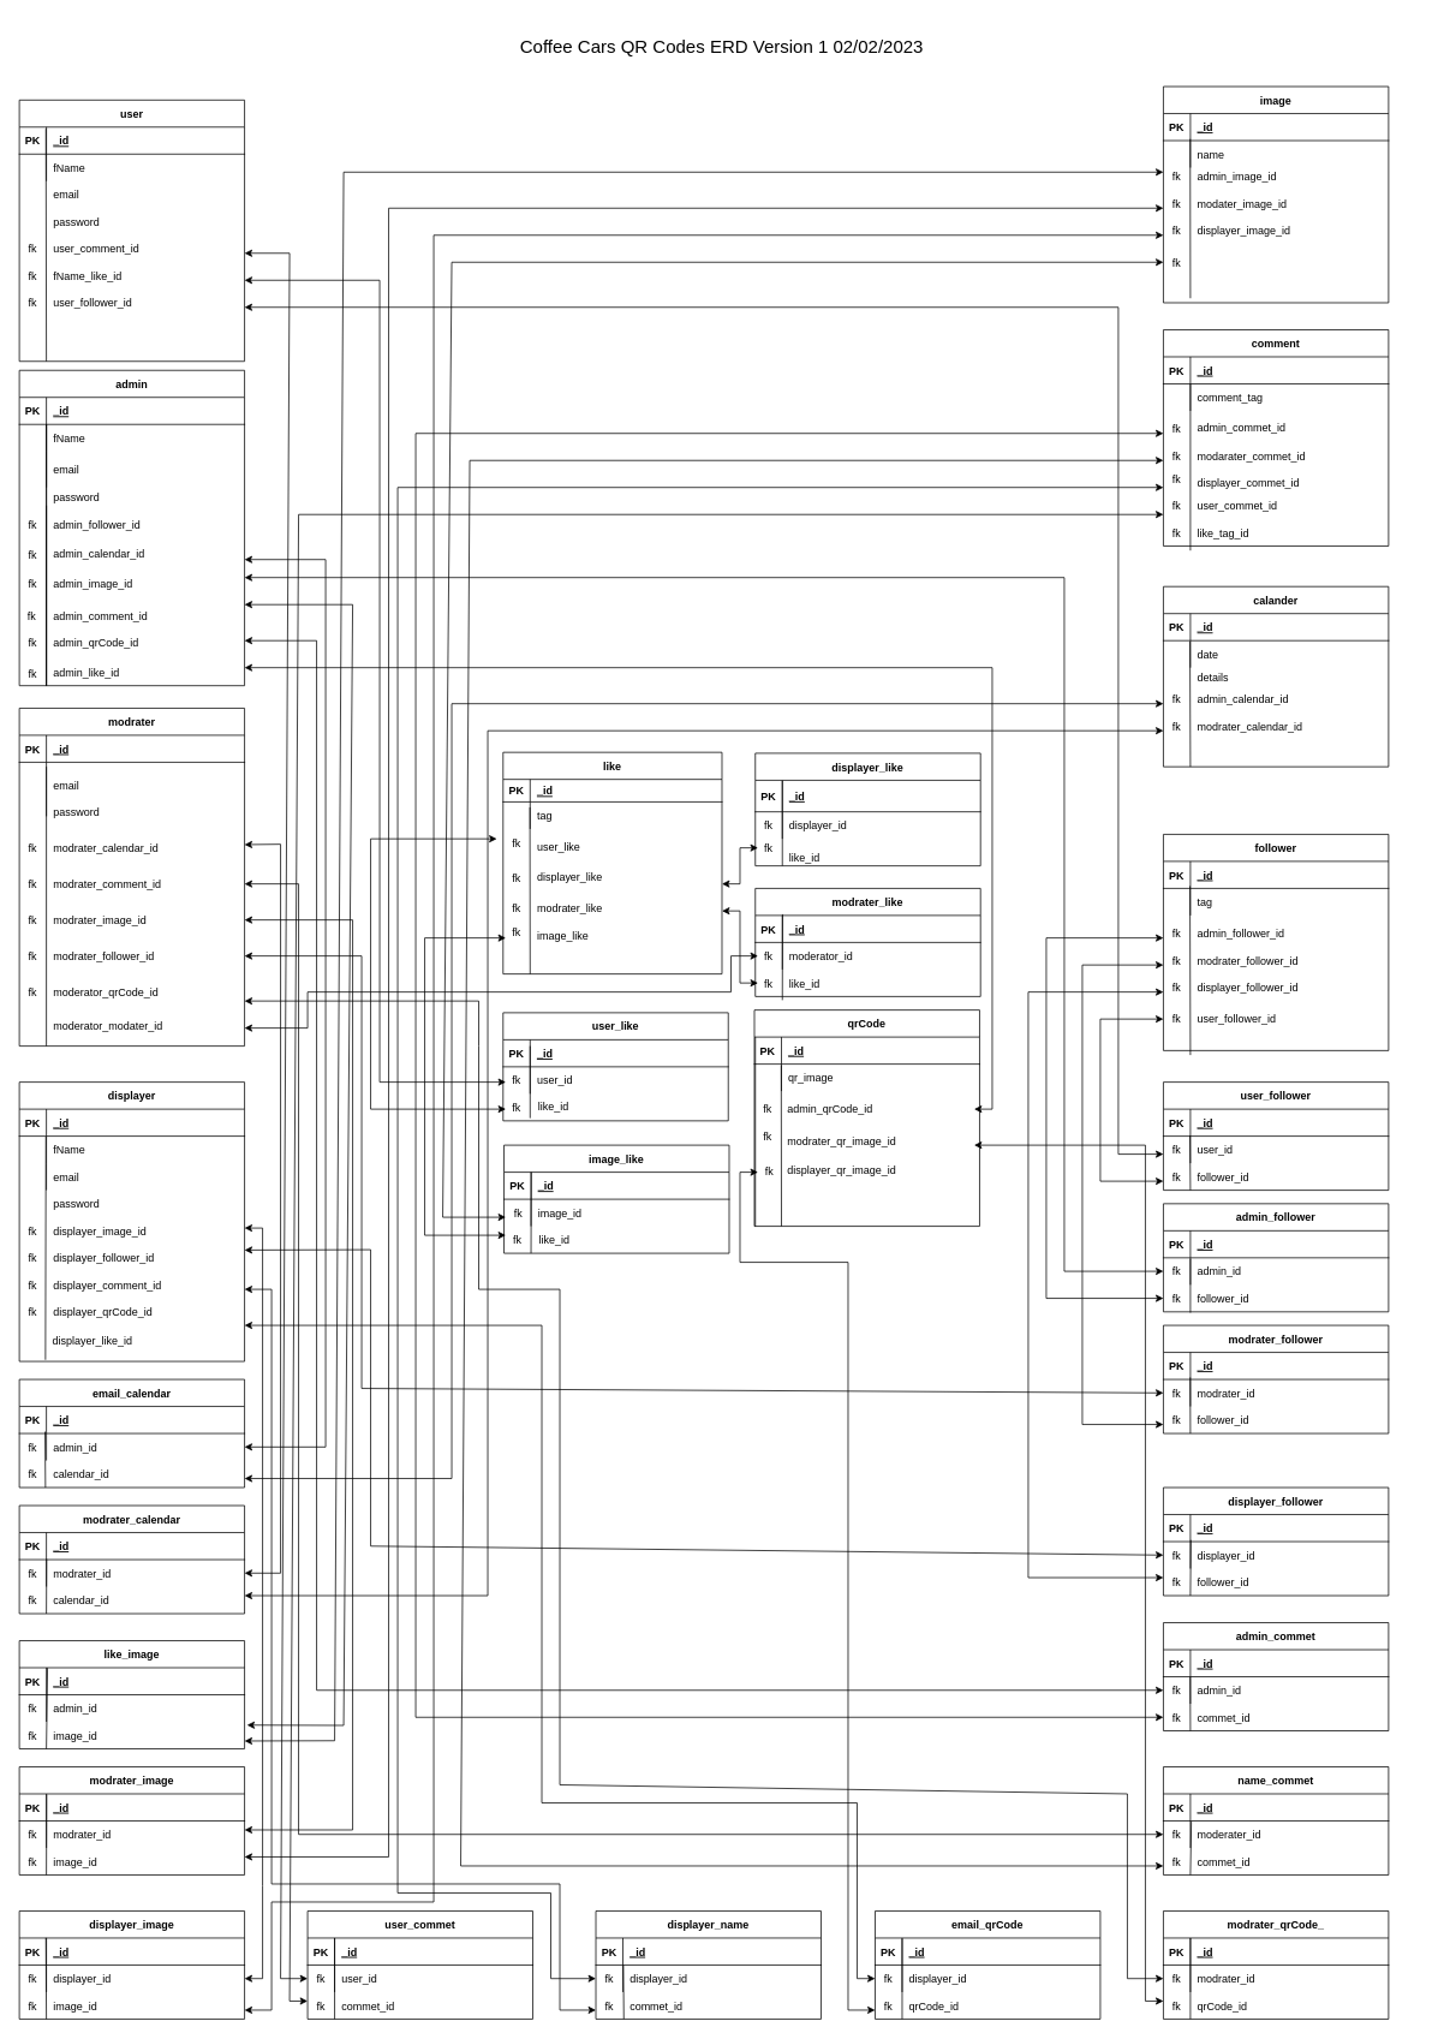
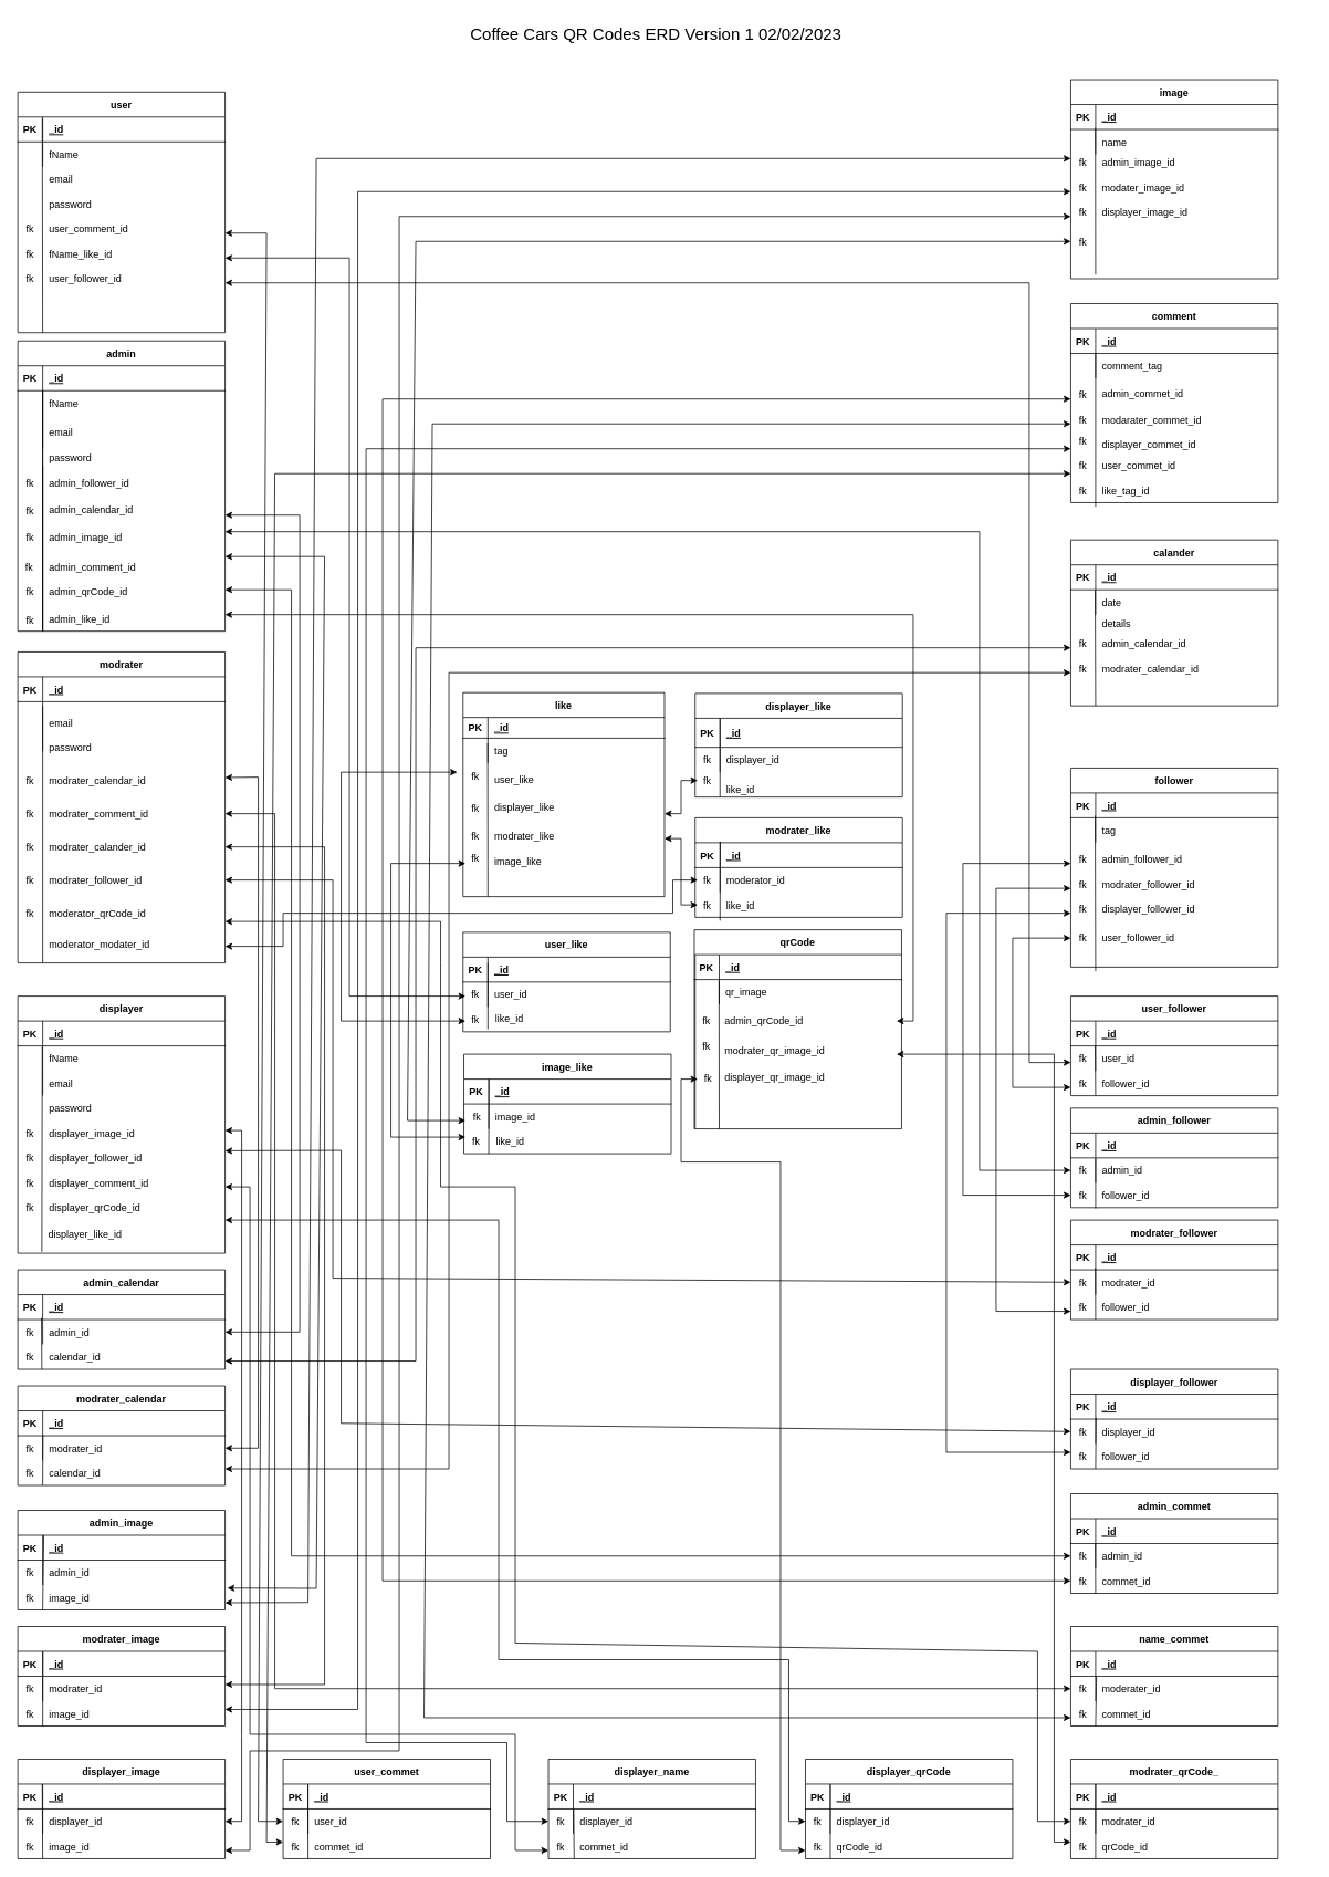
- <mxCell id="415" value="&lt;span style=&quot;font-size: 20px;&quot;&gt;Coffee Cars QR Codes ERD Version 1 02/02/2023&lt;/span&gt;" style="text;html=1;strokeColor=none;fillColor=none;align=center;verticalAlign=middle;whiteSpace=wrap;rounded=0;" vertex="1" parent="1"><mxGeometry x="21" y="20" width="1560" height="60" as="geometry" /></mxCell>
+ <mxCell id="415" value="&lt;span style=&quot;font-size: 20px;&quot;&gt;Coffee Cars QR Codes ERD Version 1 02/02/2023&lt;/span&gt;" style="text;html=1;strokeColor=none;fillColor=none;align=center;verticalAlign=middle;whiteSpace=wrap;rounded=0;" vertex="1" parent="1"><mxGeometry x="11" y="10" width="1560" height="60" as="geometry" /></mxCell>
- <mxCell id="45" value="modrater_image_id" style="shape=partialRectangle;overflow=hidden;connectable=0;fillColor=none;top=0;left=0;bottom=0;right=0;align=left;spacingLeft=6;container=0;" vertex="1" parent="1"><mxGeometry x="51" y="1000" width="220" height="40" as="geometry"><mxRectangle width="220" height="40" as="alternateBounds" /></mxGeometry></mxCell>
+ <mxCell id="45" value="modrater_calander_id" style="shape=partialRectangle;overflow=hidden;connectable=0;fillColor=none;top=0;left=0;bottom=0;right=0;align=left;spacingLeft=6;container=0;" vertex="1" parent="1"><mxGeometry x="51" y="1000" width="220" height="40" as="geometry"><mxRectangle width="220" height="40" as="alternateBounds" /></mxGeometry></mxCell>
- <mxCell id="164" value="email_calendar" style="shape=table;startSize=30;container=1;collapsible=1;childLayout=tableLayout;fixedRows=1;rowLines=0;fontStyle=1;align=center;resizeLast=1;" vertex="1" parent="1"><mxGeometry x="21" y="1530" width="250" height="120" as="geometry" /></mxCell>
+ <mxCell id="164" value="admin_calendar" style="shape=table;startSize=30;container=1;collapsible=1;childLayout=tableLayout;fixedRows=1;rowLines=0;fontStyle=1;align=center;resizeLast=1;" vertex="1" parent="1"><mxGeometry x="21" y="1530" width="250" height="120" as="geometry" /></mxCell>
- <mxCell id="200" value="like_image" style="shape=table;startSize=30;container=1;collapsible=1;childLayout=tableLayout;fixedRows=1;rowLines=0;fontStyle=1;align=center;resizeLast=1;" vertex="1" parent="1"><mxGeometry x="21" y="1820" width="250" height="120" as="geometry" /></mxCell>
+ <mxCell id="200" value="admin_image" style="shape=table;startSize=30;container=1;collapsible=1;childLayout=tableLayout;fixedRows=1;rowLines=0;fontStyle=1;align=center;resizeLast=1;" vertex="1" parent="1"><mxGeometry x="21" y="1820" width="250" height="120" as="geometry" /></mxCell>
- <mxCell id="300" value="email_qrCode" style="shape=table;startSize=30;container=1;collapsible=1;childLayout=tableLayout;fixedRows=1;rowLines=0;fontStyle=1;align=center;resizeLast=1;" vertex="1" parent="1"><mxGeometry x="971" y="2120" width="250" height="120" as="geometry" /></mxCell>
+ <mxCell id="300" value="displayer_qrCode" style="shape=table;startSize=30;container=1;collapsible=1;childLayout=tableLayout;fixedRows=1;rowLines=0;fontStyle=1;align=center;resizeLast=1;" vertex="1" parent="1"><mxGeometry x="971" y="2120" width="250" height="120" as="geometry" /></mxCell>
